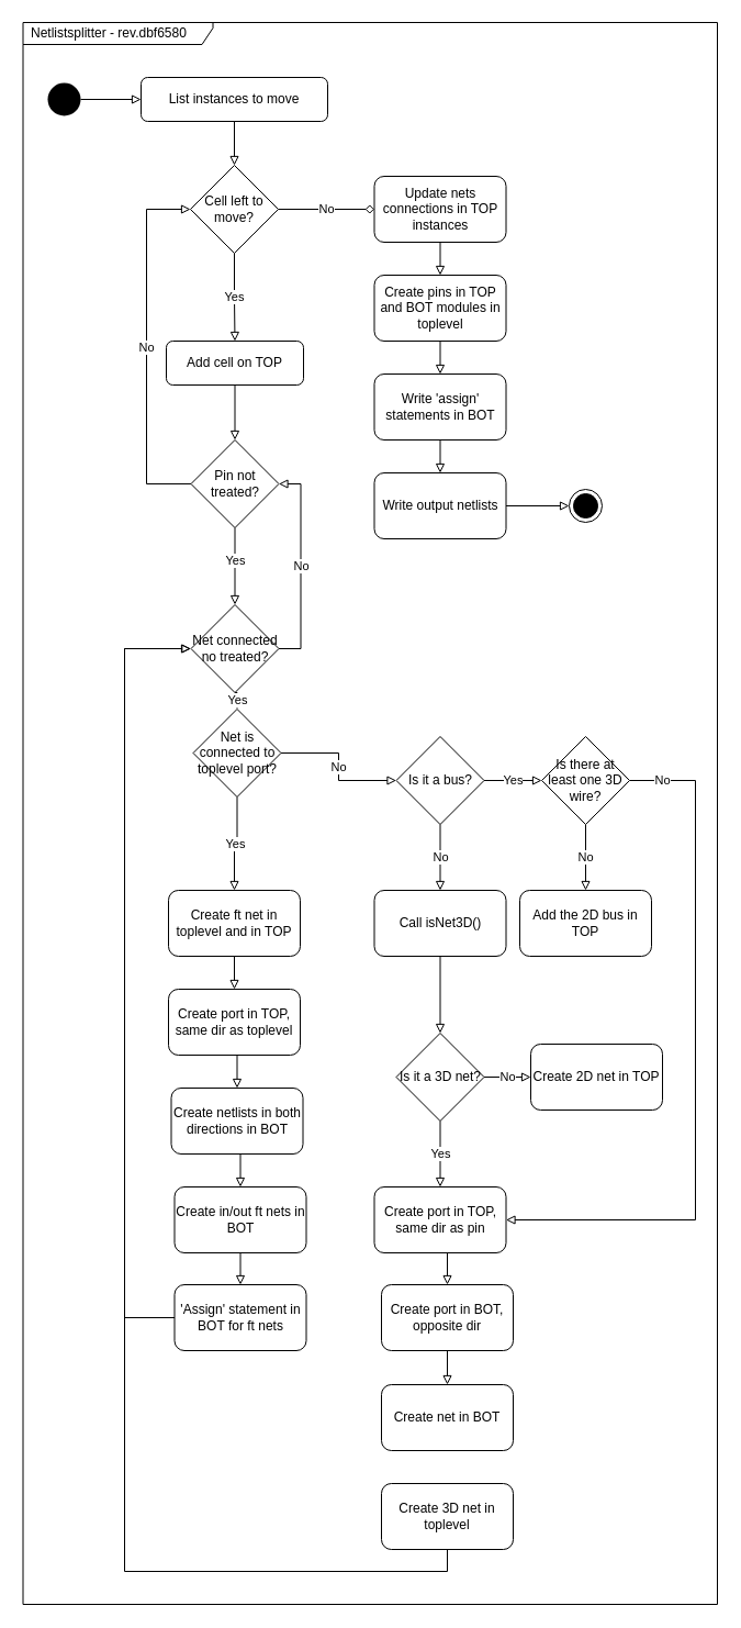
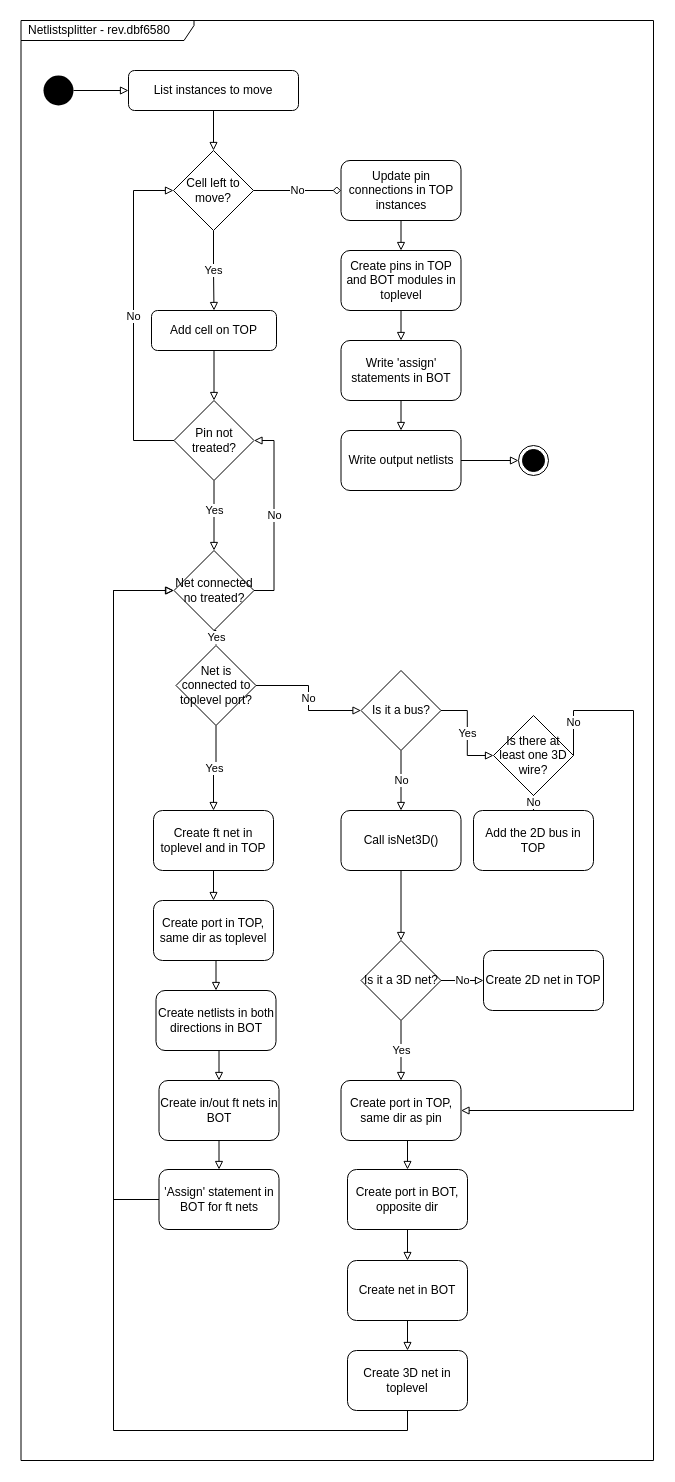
- <mxCell id="51" value="Update nets connections in TOP instances" style="rounded=1;whiteSpace=wrap;html=1;" vertex="1" parent="1"><mxGeometry x="340.5" y="160" width="120" height="60" as="geometry" /></mxCell>
+ <mxCell id="51" value="Update pin connections in TOP instances" style="rounded=1;whiteSpace=wrap;html=1;" vertex="1" parent="1"><mxGeometry x="340.5" y="160" width="120" height="60" as="geometry" /></mxCell>
- <mxCell id="48" value="Is there at least one 3D wire?" style="rhombus;whiteSpace=wrap;html=1;" vertex="1" parent="1"><mxGeometry x="493" y="670" width="80" height="80" as="geometry" /></mxCell>
+ <mxCell id="48" value="Is there at least one 3D wire?" style="rhombus;whiteSpace=wrap;html=1;" vertex="1" parent="1"><mxGeometry x="493" y="715" width="80" height="80" as="geometry" /></mxCell>
+ <mxCell id="42" style="edgeStyle=orthogonalEdgeStyle;rounded=0;orthogonalLoop=1;jettySize=auto;html=1;exitX=0.5;exitY=1;exitDx=0;exitDy=0;entryX=0.5;entryY=0;entryDx=0;entryDy=0;endArrow=block;endFill=0;" edge="1" parent="1" source="43" target="45"><mxGeometry relative="1" as="geometry" /></mxCell>
